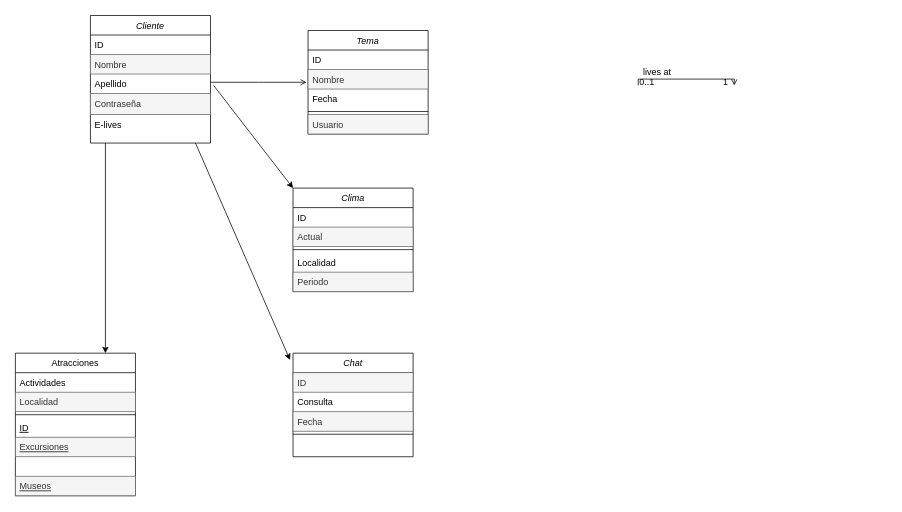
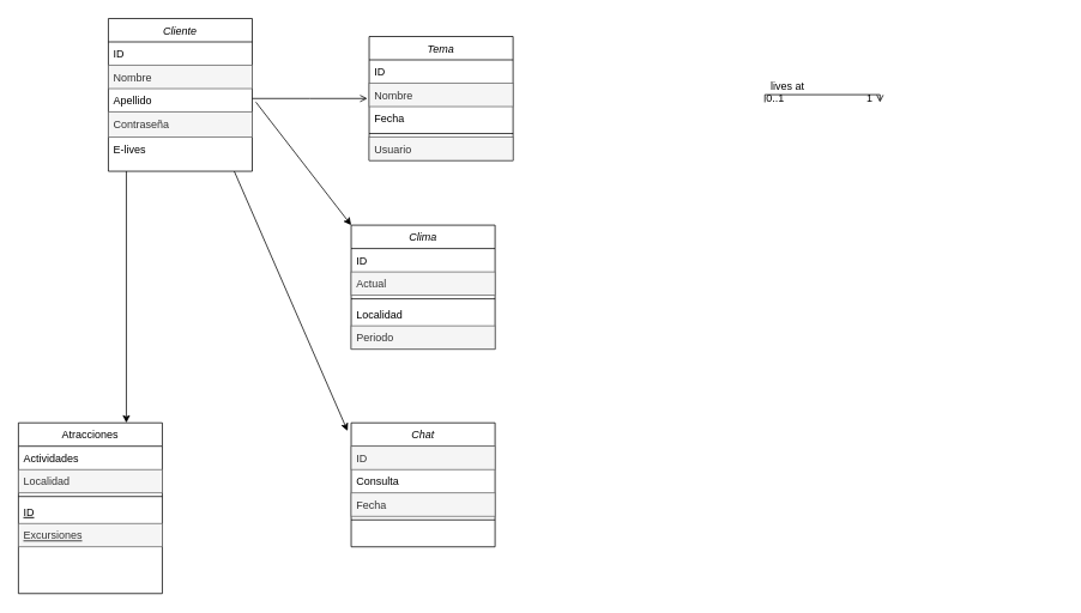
- <mxCell id="39" value="Museos" style="text;align=left;verticalAlign=top;spacingLeft=4;spacingRight=4;overflow=hidden;rotatable=0;points=[[0,0.5],[1,0.5]];portConstraint=eastwest;fontStyle=4;fillColor=#f5f5f5;strokeColor=#666666;fontColor=#333333;" vertex="1" parent="1"><mxGeometry x="20" y="634" width="160" height="26" as="geometry" /></mxCell>
